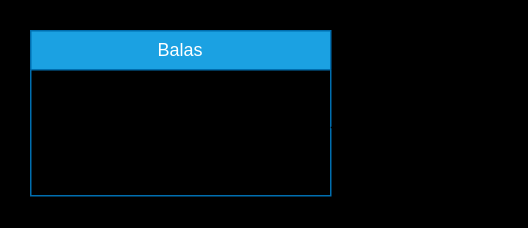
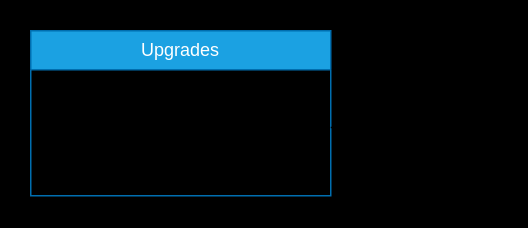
- <mxCell id="2" value="Balas" style="swimlane;fontStyle=0;childLayout=stackLayout;horizontal=1;startSize=26;fillColor=#1ba1e2;horizontalStack=0;resizeParent=1;resizeParentMax=0;resizeLast=0;collapsible=1;marginBottom=0;whiteSpace=wrap;html=1;fontColor=#ffffff;strokeColor=#006EAF;" vertex="1" parent="1"><mxGeometry x="20" y="20" width="200" height="110" as="geometry" /></mxCell>
+ <mxCell id="2" value="Upgrades" style="swimlane;fontStyle=0;childLayout=stackLayout;horizontal=1;startSize=26;fillColor=#1ba1e2;horizontalStack=0;resizeParent=1;resizeParentMax=0;resizeLast=0;collapsible=1;marginBottom=0;whiteSpace=wrap;html=1;fontColor=#ffffff;strokeColor=#006EAF;" vertex="1" parent="1"><mxGeometry x="20" y="20" width="200" height="110" as="geometry" /></mxCell>
- <mxCell id="3" value="Balas diferentes" style="text;strokeColor=none;fillColor=none;align=left;verticalAlign=top;spacingLeft=4;spacingRight=4;overflow=hidden;rotatable=0;points=[[0,0.5],[1,0.5]];portConstraint=eastwest;whiteSpace=wrap;html=1;" vertex="1" parent="2"><mxGeometry y="26" width="200" height="26" as="geometry" /></mxCell>
+ <mxCell id="3" value="Upgrades diferentes" style="text;strokeColor=none;fillColor=none;align=left;verticalAlign=top;spacingLeft=4;spacingRight=4;overflow=hidden;rotatable=0;points=[[0,0.5],[1,0.5]];portConstraint=eastwest;whiteSpace=wrap;html=1;" vertex="1" parent="2"><mxGeometry y="26" width="200" height="26" as="geometry" /></mxCell>
